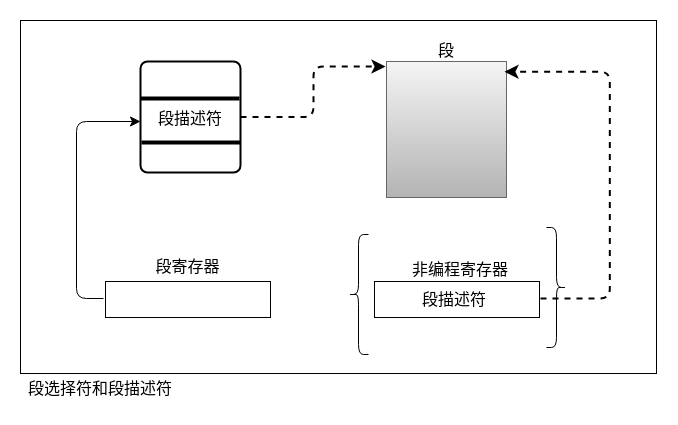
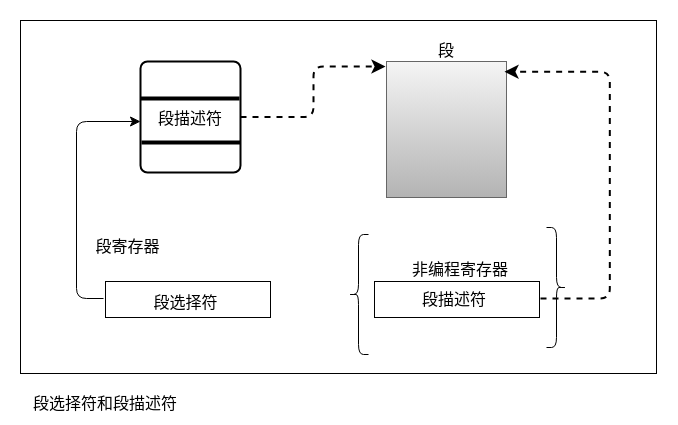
- <mxCell id="11" value="段寄存器" style="text;strokeColor=none;fillColor=none;html=1;align=center;verticalAlign=middle;whiteSpace=wrap;rounded=0;fontSize=16;" vertex="1" parent="1"><mxGeometry x="148" y="251" width="79" height="30" as="geometry" /></mxCell>
+ <mxCell id="11" value="段寄存器" style="text;strokeColor=none;fillColor=none;html=1;align=center;verticalAlign=middle;whiteSpace=wrap;rounded=0;fontSize=16;" vertex="1" parent="1"><mxGeometry x="88" y="231" width="79" height="30" as="geometry" /></mxCell>
+ <mxCell id="10" value="段选择符" style="text;strokeColor=none;fillColor=none;html=1;align=center;verticalAlign=middle;whiteSpace=wrap;rounded=0;fontSize=16;" vertex="1" parent="1"><mxGeometry x="148" y="287" width="75" height="30" as="geometry" /></mxCell>
- <mxCell id="20" value="段选择符和段描述符" style="text;strokeColor=none;fillColor=none;html=1;align=center;verticalAlign=middle;whiteSpace=wrap;rounded=0;fontSize=16;" vertex="1" parent="1"><mxGeometry x="20" y="373" width="160" height="30" as="geometry" /></mxCell>
+ <mxCell id="20" value="段选择符和段描述符" style="text;strokeColor=none;fillColor=none;html=1;align=center;verticalAlign=middle;whiteSpace=wrap;rounded=0;fontSize=16;" vertex="1" parent="1"><mxGeometry x="25" y="388" width="160" height="30" as="geometry" /></mxCell>
